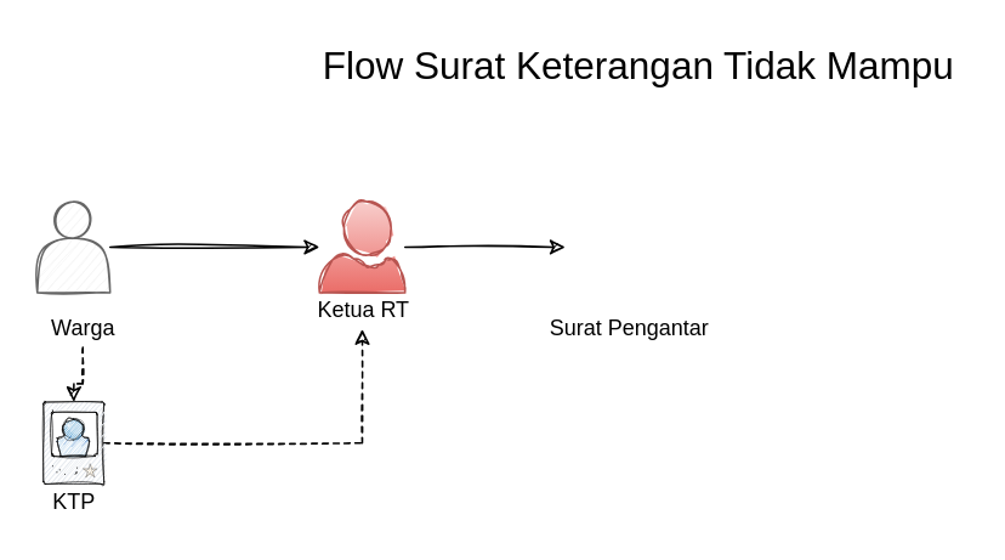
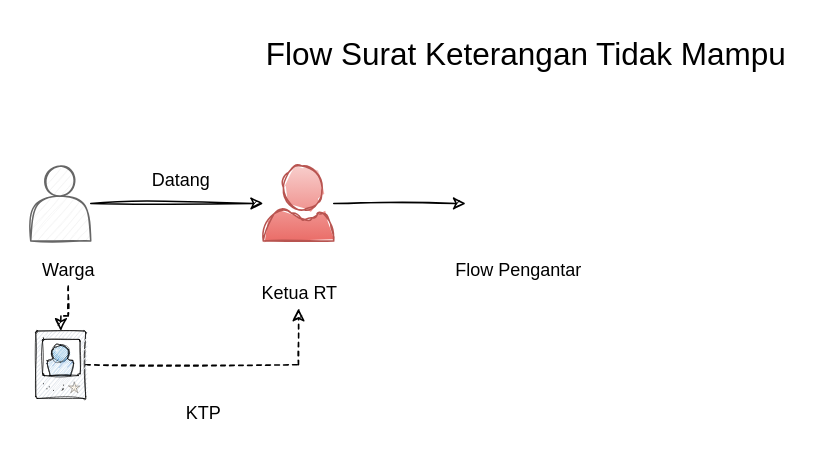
+ <mxCell id="10" value="Datang" style="text;html=1;align=center;verticalAlign=middle;resizable=0;points=[];autosize=1;fontSize=12;sketch=1;" vertex="1" parent="1"><mxGeometry x="95" y="110" width="50" height="20" as="geometry" /></mxCell>
- <mxCell id="9" value="&lt;font style=&quot;font-size: 12px;&quot;&gt;Ketua RT&lt;/font&gt;" style="text;html=1;align=center;verticalAlign=middle;resizable=0;points=[];autosize=1;fontSize=12;strokeWidth=1;sketch=1;" vertex="1" parent="1"><mxGeometry x="163.5" y="160" width="70" height="20" as="geometry" /></mxCell>
+ <mxCell id="9" value="&lt;font style=&quot;font-size: 12px;&quot;&gt;Ketua RT&lt;/font&gt;" style="text;html=1;align=center;verticalAlign=middle;resizable=0;points=[];autosize=1;fontSize=12;strokeWidth=1;sketch=1;" vertex="1" parent="1"><mxGeometry x="163.5" y="185" width="70" height="20" as="geometry" /></mxCell>
- <mxCell id="15" value="Surat Pengantar" style="text;html=1;align=center;verticalAlign=middle;resizable=0;points=[];autosize=1;" vertex="1" parent="1"><mxGeometry x="295" y="170" width="100" height="20" as="geometry" /></mxCell>
+ <mxCell id="15" value="Flow Pengantar" style="text;html=1;align=center;verticalAlign=middle;resizable=0;points=[];autosize=1;" vertex="1" parent="1"><mxGeometry x="295" y="170" width="100" height="20" as="geometry" /></mxCell>
- <mxCell id="14" value="KTP" style="text;html=1;align=center;verticalAlign=middle;resizable=0;points=[];autosize=1;" vertex="1" parent="1"><mxGeometry x="20" y="265" width="40" height="20" as="geometry" /></mxCell>
+ <mxCell id="14" value="KTP" style="text;html=1;align=center;verticalAlign=middle;resizable=0;points=[];autosize=1;" vertex="1" parent="1"><mxGeometry x="115" y="265" width="40" height="20" as="geometry" /></mxCell>
